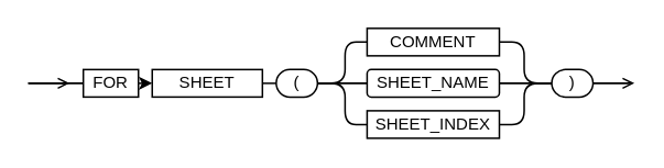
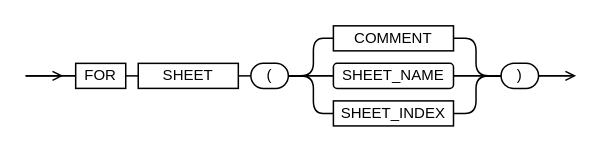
- <mxCell id="10" value="" style="endArrow=classic;html=1;exitX=1;exitY=0.5;exitDx=0;exitDy=0;entryX=0;entryY=0.5;entryDx=0;entryDy=0;shadow=0;comic=0;strokeOpacity=100;strokeColor=default;strokeWidth=1.2;" edge="1" parent="1" source="2" target="3"><mxGeometry width="50" height="50" relative="1" as="geometry"><mxPoint x="160" y="-66" as="sourcePoint" /><mxPoint x="170" y="-66" as="targetPoint" /></mxGeometry></mxCell>
+ <mxCell id="10" value="" style="endArrow=none;html=1;exitX=1;exitY=0.5;exitDx=0;exitDy=0;entryX=0;entryY=0.5;entryDx=0;entryDy=0;shadow=0;comic=0;strokeOpacity=100;strokeColor=default;strokeWidth=1.2;" edge="1" parent="1" source="2" target="3"><mxGeometry width="50" height="50" relative="1" as="geometry"><mxPoint x="160" y="-66" as="sourcePoint" /><mxPoint x="170" y="-66" as="targetPoint" /></mxGeometry></mxCell>
